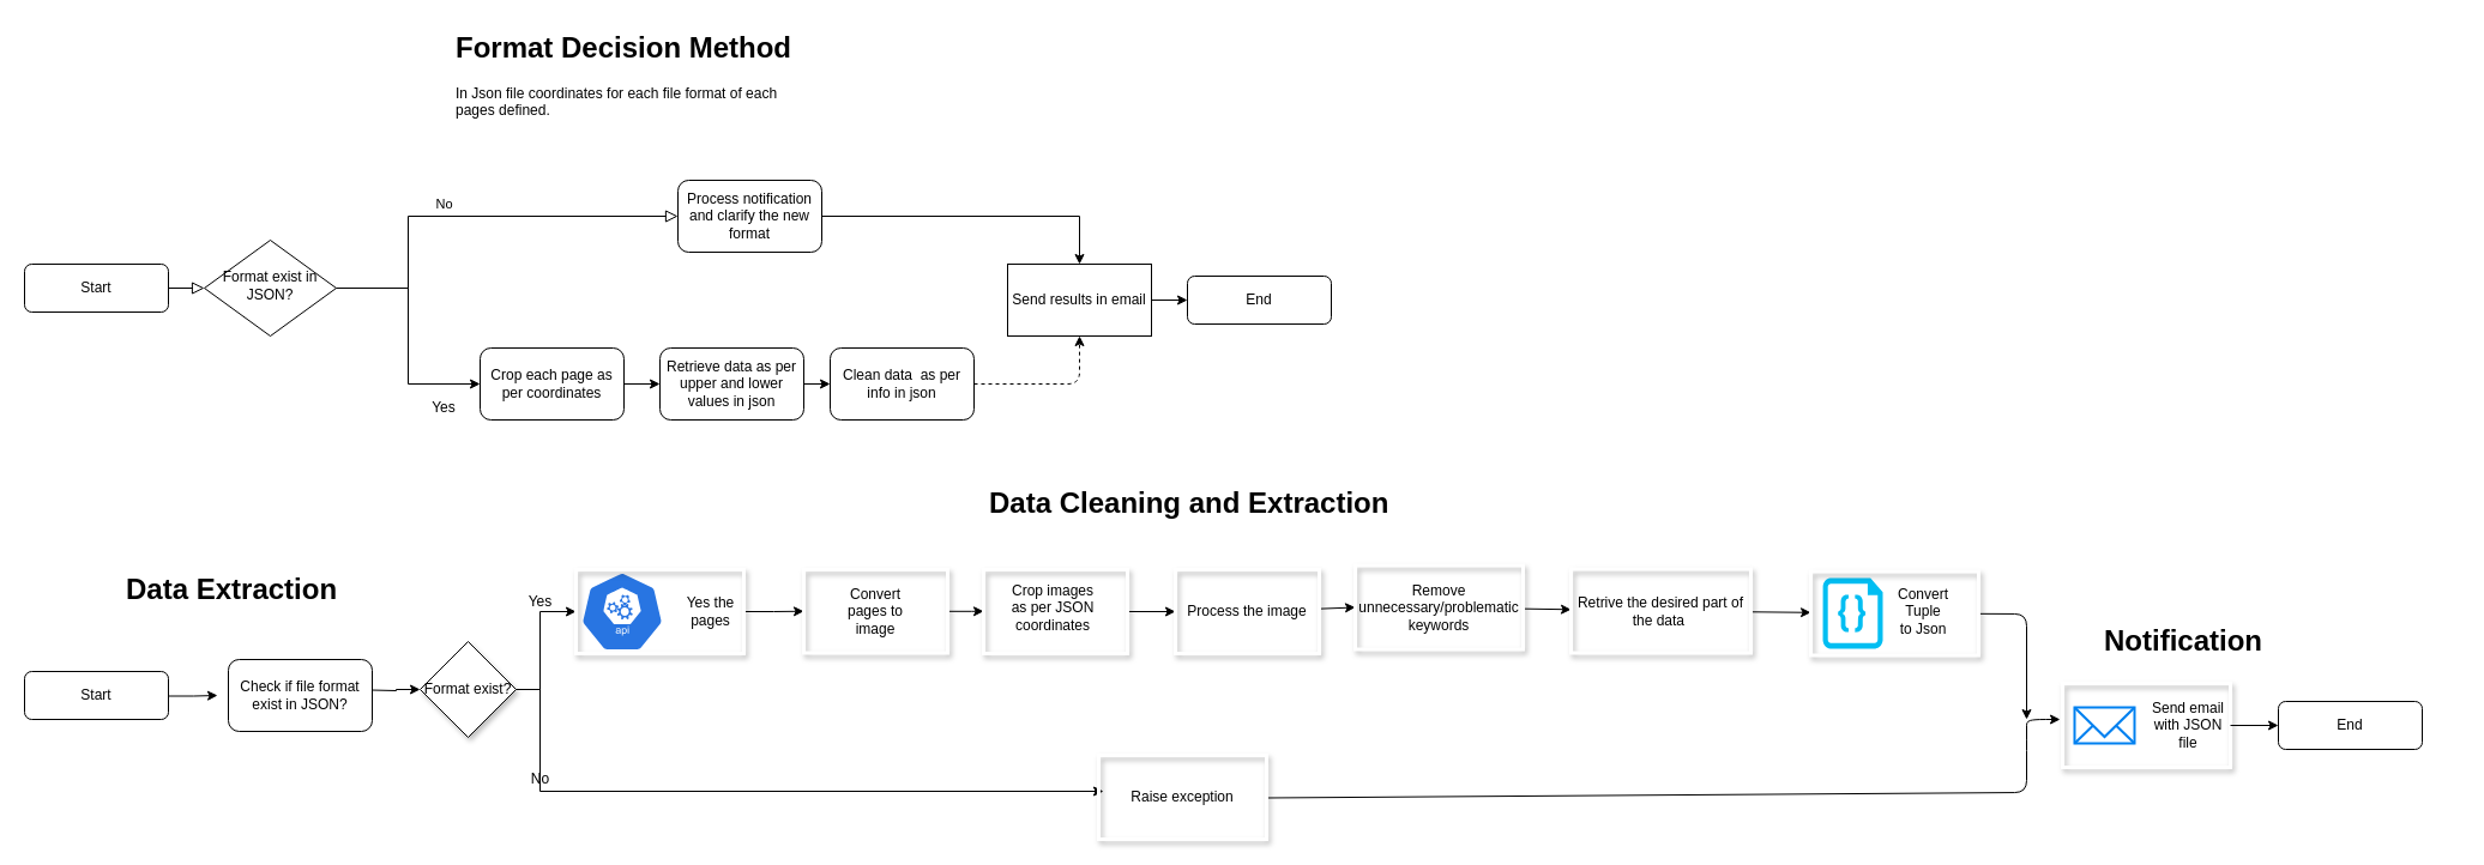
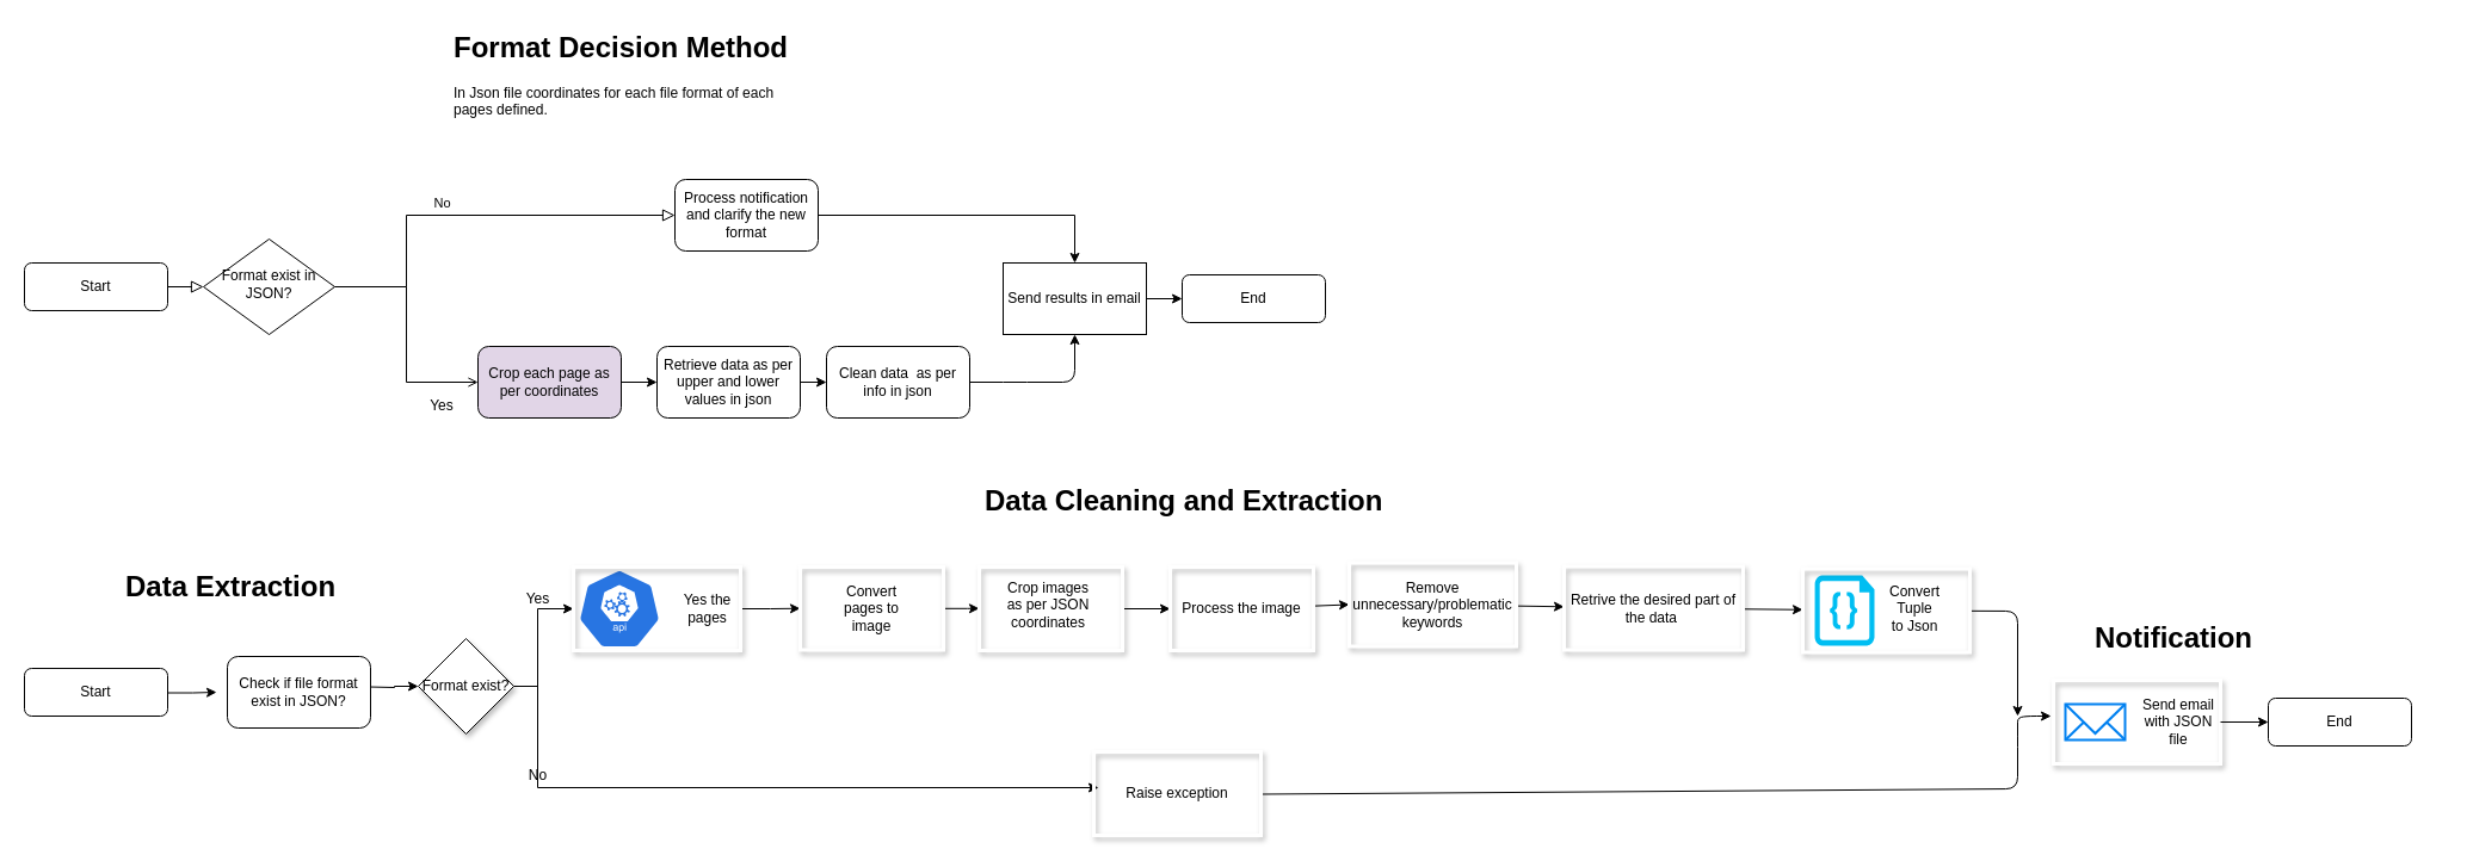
- <mxCell id="5" style="edgeStyle=orthogonalEdgeStyle;rounded=0;orthogonalLoop=1;jettySize=auto;html=1;entryX=0;entryY=0.5;entryDx=0;entryDy=0;" edge="1" parent="1" source="6" target="10"><mxGeometry relative="1" as="geometry" /></mxCell>
+ <mxCell id="5" style="edgeStyle=orthogonalEdgeStyle;rounded=0;orthogonalLoop=1;jettySize=auto;html=1;entryX=0;entryY=0.5;entryDx=0;entryDy=0;endArrow=open;" edge="1" parent="1" source="6" target="10"><mxGeometry relative="1" as="geometry" /></mxCell>
- <mxCell id="10" value="Crop each page as per coordinates" style="rounded=1;whiteSpace=wrap;html=1;fontSize=12;glass=0;strokeWidth=1;shadow=0;" vertex="1" parent="1"><mxGeometry x="400" y="290" width="120" height="60" as="geometry" /></mxCell>
+ <mxCell id="10" value="Crop each page as per coordinates" style="rounded=1;whiteSpace=wrap;html=1;fontSize=12;glass=0;strokeWidth=1;shadow=0;fillColor=#e1d5e7;" vertex="1" parent="1"><mxGeometry x="400" y="290" width="120" height="60" as="geometry" /></mxCell>
- <mxCell id="55" style="edgeStyle=none;html=1;entryX=0.5;entryY=1;entryDx=0;entryDy=0;dashed=1;" edge="1" parent="1" source="56" target="12"><mxGeometry relative="1" as="geometry"><Array as="points"><mxPoint x="850" y="320" /><mxPoint x="900" y="320" /></Array></mxGeometry></mxCell>
+ <mxCell id="55" style="edgeStyle=none;html=1;entryX=0.5;entryY=1;entryDx=0;entryDy=0;" edge="1" parent="1" source="56" target="12"><mxGeometry relative="1" as="geometry"><Array as="points"><mxPoint x="850" y="320" /><mxPoint x="900" y="320" /></Array></mxGeometry></mxCell>
